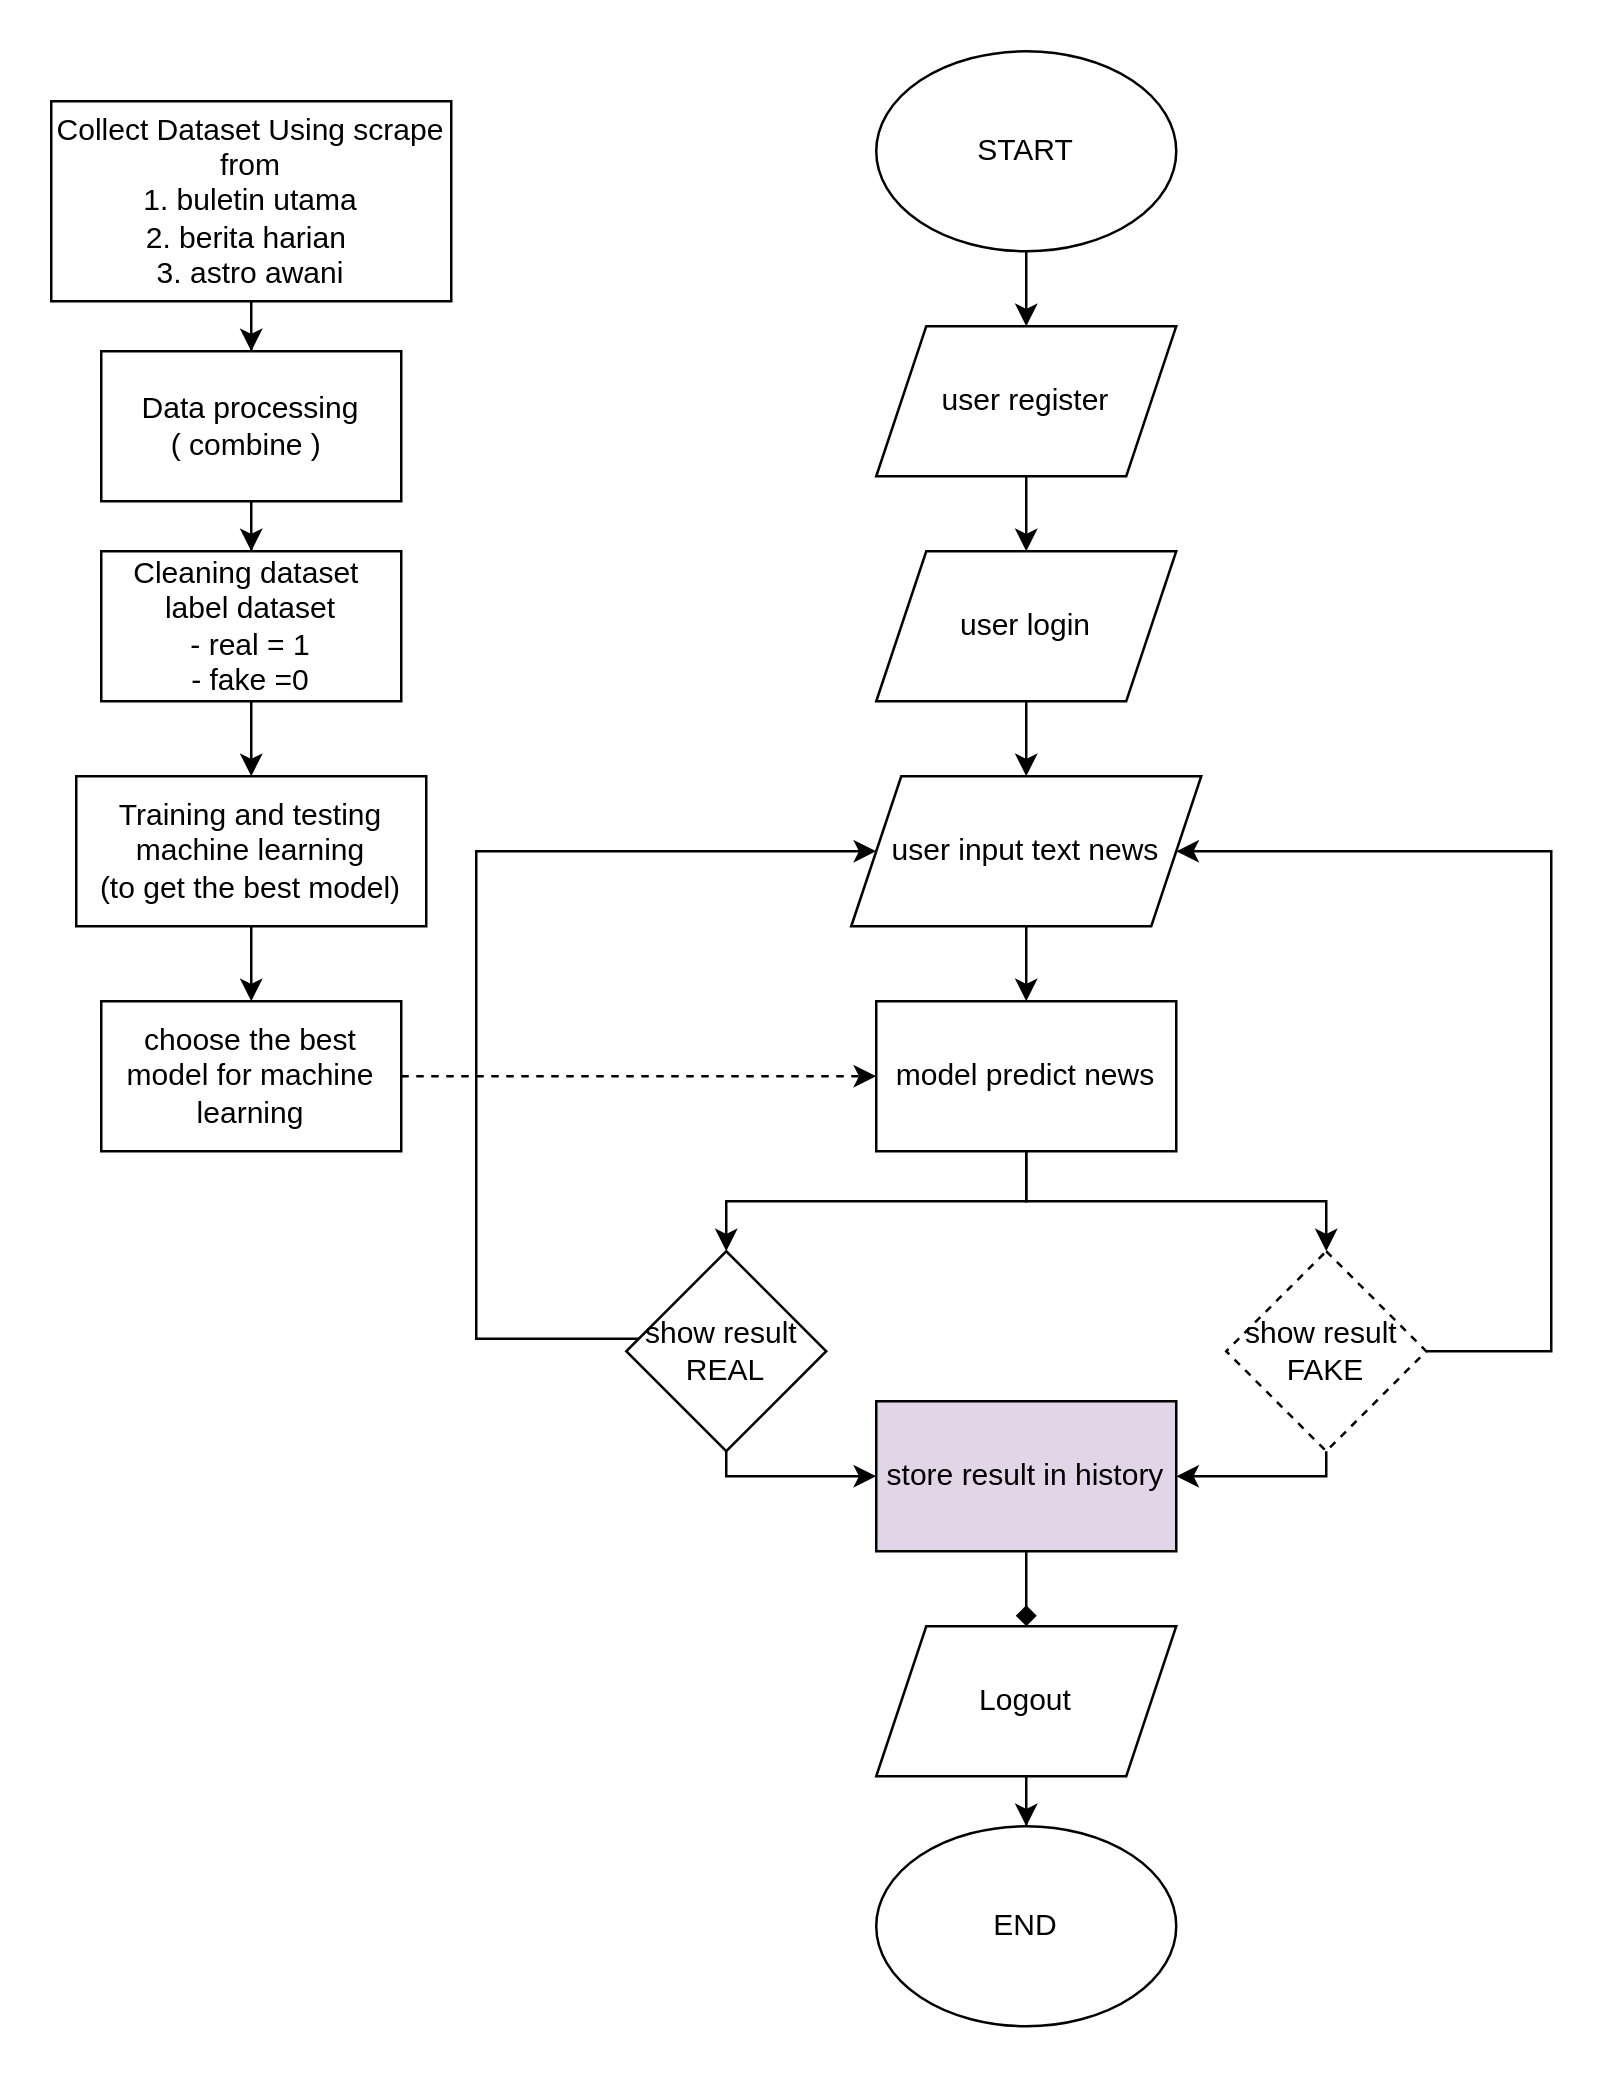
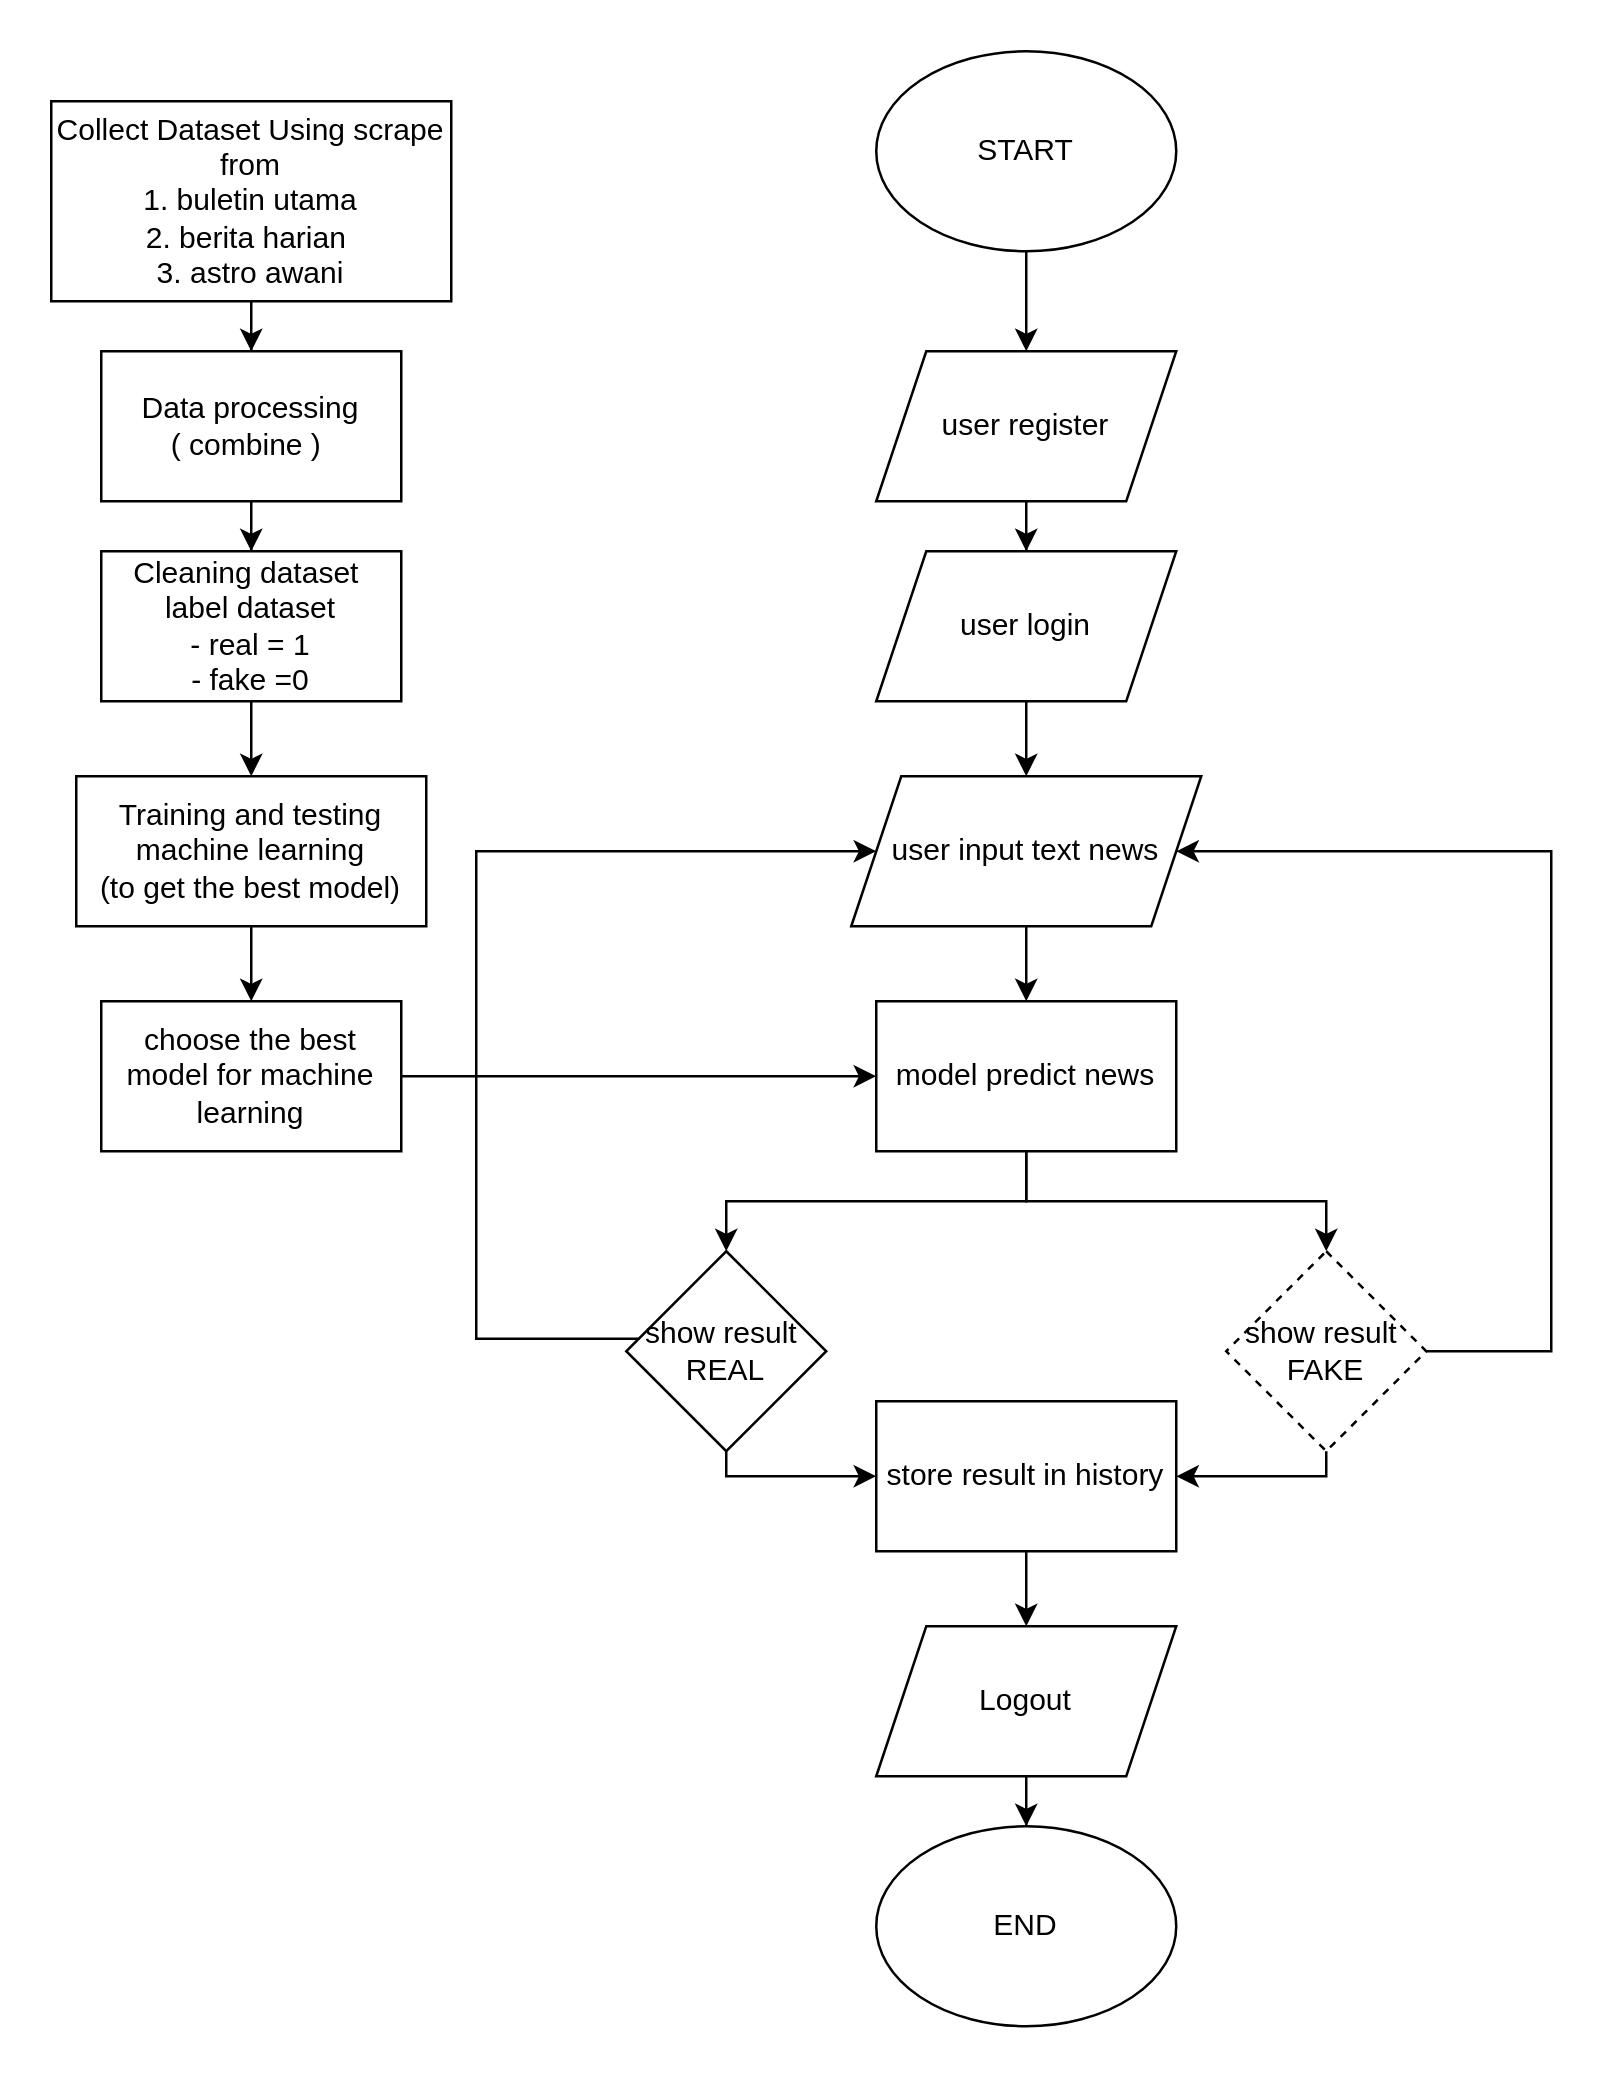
- <mxCell id="5" value="user register" style="shape=parallelogram;perimeter=parallelogramPerimeter;whiteSpace=wrap;html=1;fixedSize=1;" parent="1" vertex="1"><mxGeometry x="350" y="130" width="120" height="60" as="geometry" /></mxCell>
+ <mxCell id="5" value="user register" style="shape=parallelogram;perimeter=parallelogramPerimeter;whiteSpace=wrap;html=1;fixedSize=1;" parent="1" vertex="1"><mxGeometry x="350" y="140" width="120" height="60" as="geometry" /></mxCell>
- <mxCell id="28" style="edgeStyle=orthogonalEdgeStyle;rounded=0;orthogonalLoop=1;jettySize=auto;html=1;entryX=0;entryY=0.5;entryDx=0;entryDy=0;dashed=1;" parent="1" source="29" target="12" edge="1"><mxGeometry relative="1" as="geometry" /></mxCell>
+ <mxCell id="28" style="edgeStyle=orthogonalEdgeStyle;rounded=0;orthogonalLoop=1;jettySize=auto;html=1;entryX=0;entryY=0.5;entryDx=0;entryDy=0;" parent="1" source="29" target="12" edge="1"><mxGeometry relative="1" as="geometry" /></mxCell>
- <mxCell id="33" value="store result in history" style="rounded=0;whiteSpace=wrap;html=1;fillColor=#e1d5e7;" parent="1" vertex="1"><mxGeometry x="350" y="560" width="120" height="60" as="geometry" /></mxCell>
+ <mxCell id="33" value="store result in history" style="rounded=0;whiteSpace=wrap;html=1;" parent="1" vertex="1"><mxGeometry x="350" y="560" width="120" height="60" as="geometry" /></mxCell>
- <mxCell id="32" style="edgeStyle=orthogonalEdgeStyle;rounded=0;orthogonalLoop=1;jettySize=auto;html=1;entryX=0.5;entryY=0;entryDx=0;entryDy=0;endArrow=diamond;" parent="1" source="33" target="31" edge="1"><mxGeometry relative="1" as="geometry" /></mxCell>
+ <mxCell id="32" style="edgeStyle=orthogonalEdgeStyle;rounded=0;orthogonalLoop=1;jettySize=auto;html=1;entryX=0.5;entryY=0;entryDx=0;entryDy=0;" parent="1" source="33" target="31" edge="1"><mxGeometry relative="1" as="geometry" /></mxCell>
